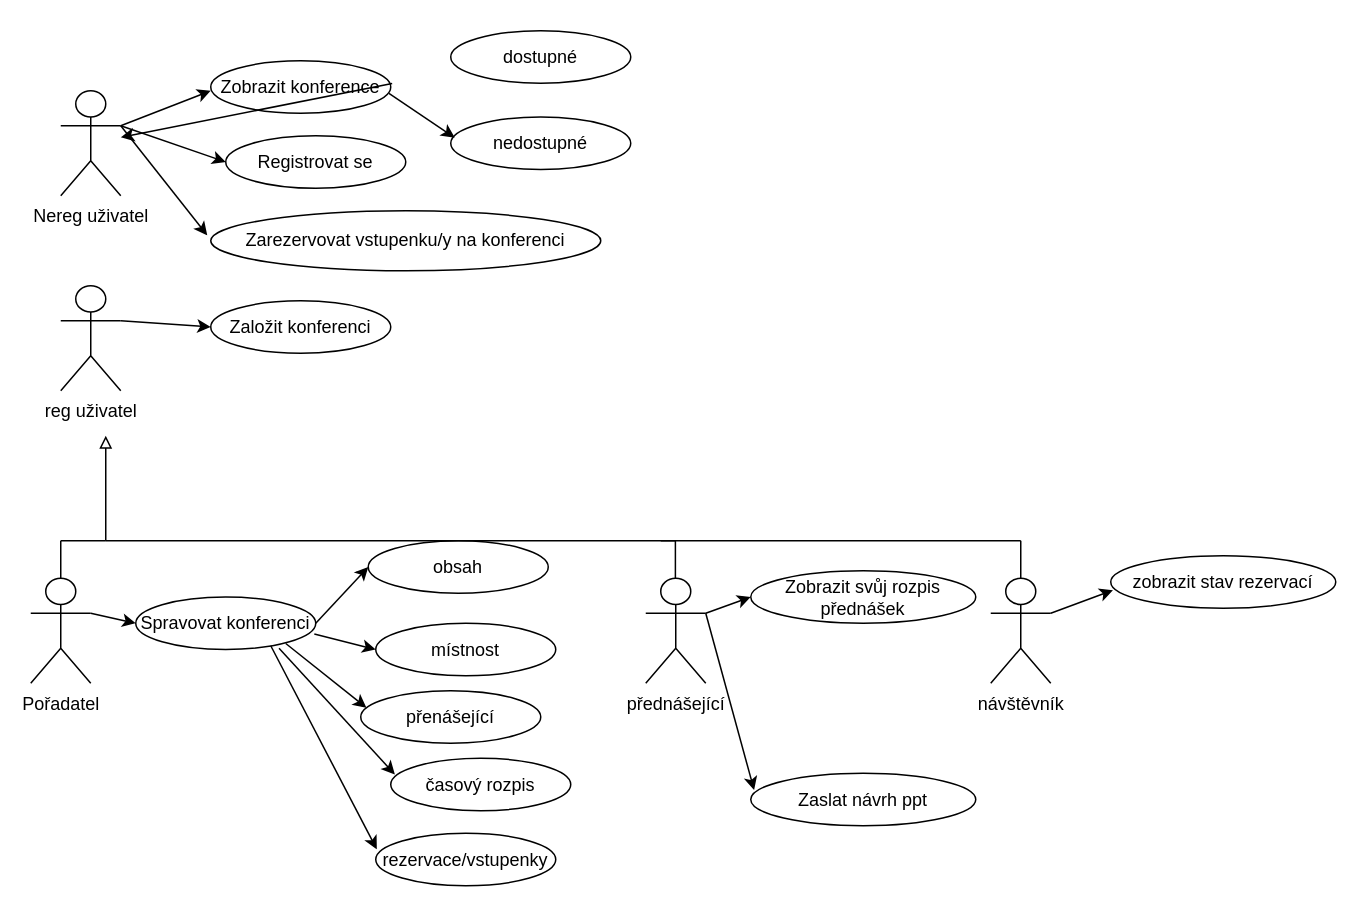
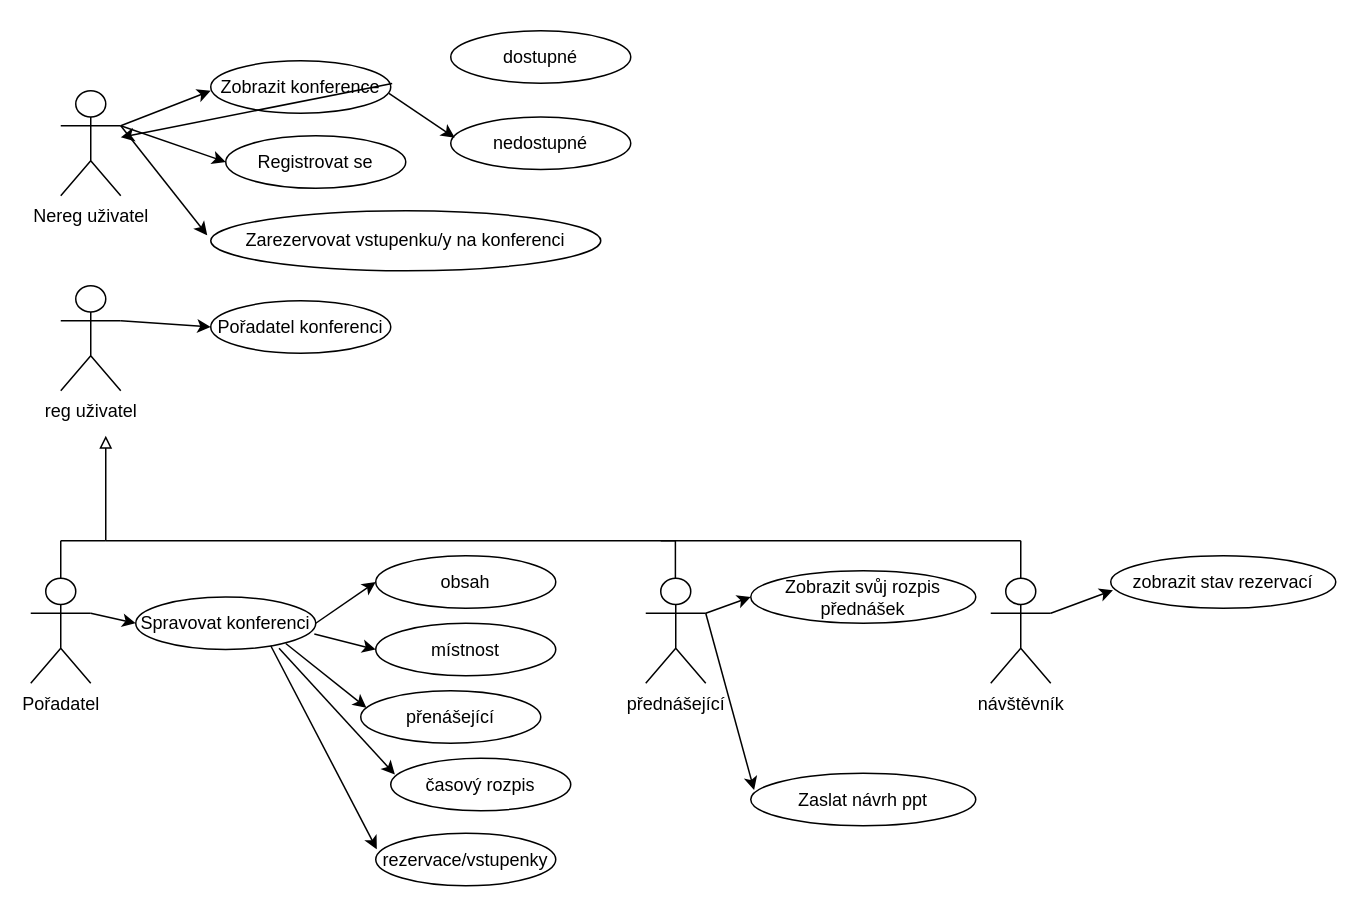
- <mxCell id="27" value="Založit konferenci" style="ellipse;whiteSpace=wrap;html=1;" vertex="1" parent="1"><mxGeometry x="140" y="200" width="120" height="35" as="geometry" /></mxCell>
+ <mxCell id="27" value="Pořadatel konferenci" style="ellipse;whiteSpace=wrap;html=1;" vertex="1" parent="1"><mxGeometry x="140" y="200" width="120" height="35" as="geometry" /></mxCell>
- <mxCell id="16" value="obsah" style="ellipse;whiteSpace=wrap;html=1;" vertex="1" parent="1"><mxGeometry x="245" y="360" width="120" height="35" as="geometry" /></mxCell>
+ <mxCell id="16" value="obsah" style="ellipse;whiteSpace=wrap;html=1;" vertex="1" parent="1"><mxGeometry x="250" y="370" width="120" height="35" as="geometry" /></mxCell>
